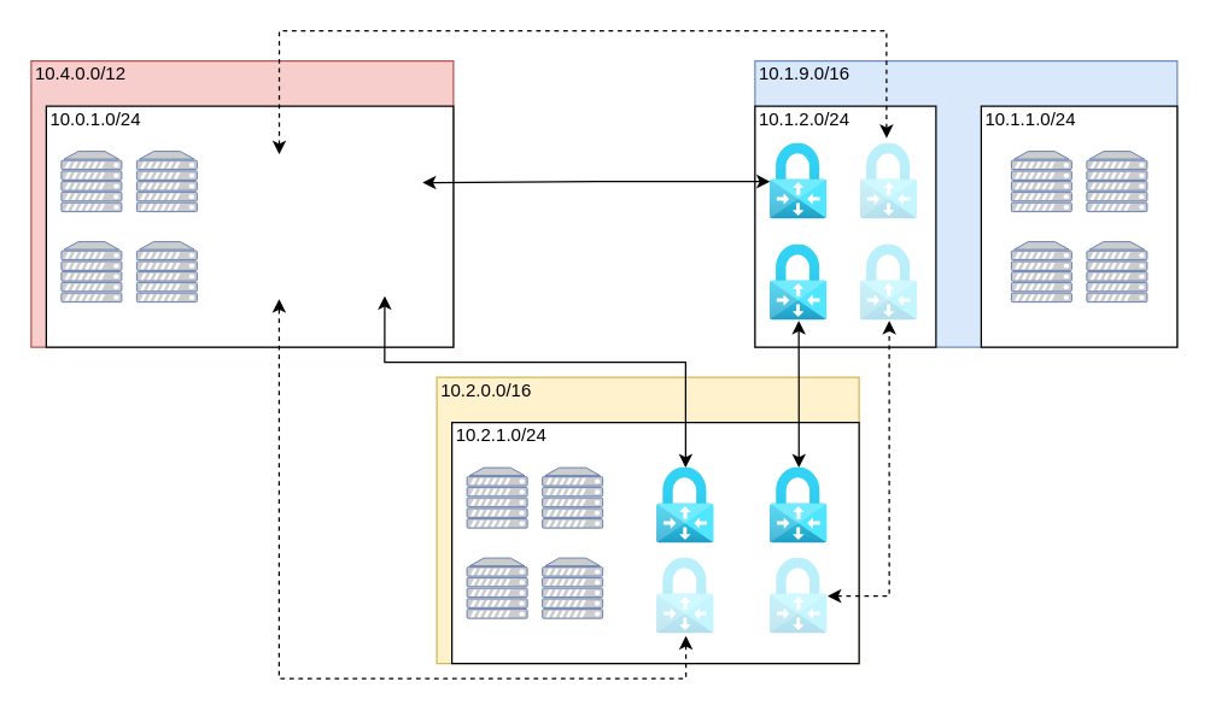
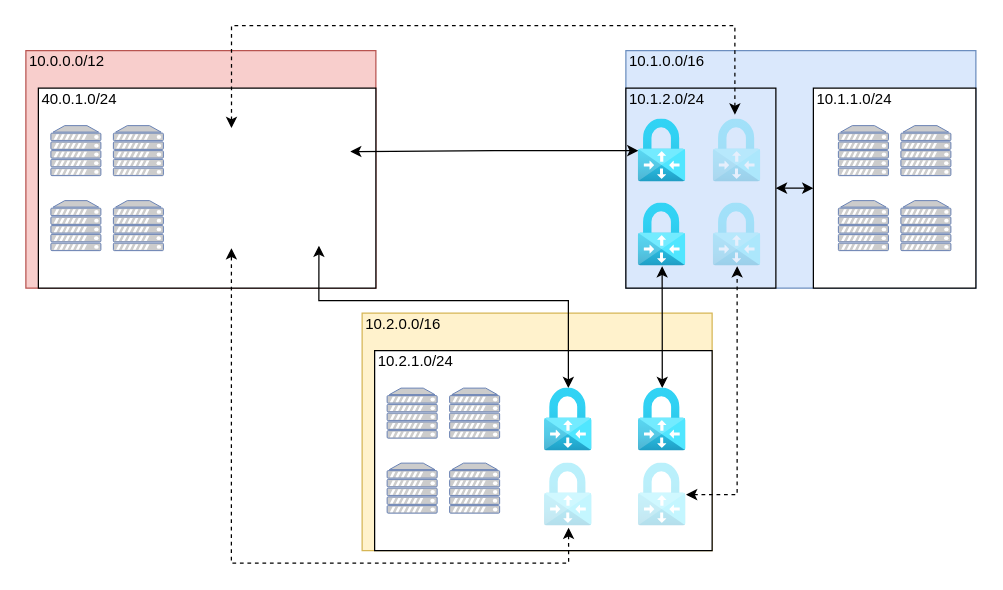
- <mxCell id="2" value="10.4.0.0/12" style="rounded=0;whiteSpace=wrap;html=1;align=right;labelPosition=left;verticalLabelPosition=top;verticalAlign=bottom;horizontal=1;spacingBottom=-18;spacingLeft=0;spacingRight=-65;fillColor=#f8cecc;strokeColor=#b85450;" parent="1" vertex="1"><mxGeometry x="20" y="40" width="280" height="190" as="geometry" /></mxCell>
+ <mxCell id="2" value="10.0.0.0/12" style="rounded=0;whiteSpace=wrap;html=1;align=right;labelPosition=left;verticalLabelPosition=top;verticalAlign=bottom;horizontal=1;spacingBottom=-18;spacingLeft=0;spacingRight=-65;fillColor=#f8cecc;strokeColor=#b85450;" parent="1" vertex="1"><mxGeometry x="20" y="40" width="280" height="190" as="geometry" /></mxCell>
- <mxCell id="4" value="10.1.9.0/16" style="rounded=0;whiteSpace=wrap;html=1;align=right;labelPosition=left;verticalLabelPosition=top;verticalAlign=bottom;horizontal=1;spacingBottom=-18;spacingLeft=0;spacingRight=-65;fillColor=#dae8fc;strokeColor=#6c8ebf;" parent="1" vertex="1"><mxGeometry x="500" y="40" width="280" height="190" as="geometry" /></mxCell>
+ <mxCell id="4" value="10.1.0.0/16" style="rounded=0;whiteSpace=wrap;html=1;align=right;labelPosition=left;verticalLabelPosition=top;verticalAlign=bottom;horizontal=1;spacingBottom=-18;spacingLeft=0;spacingRight=-65;fillColor=#dae8fc;strokeColor=#6c8ebf;" parent="1" vertex="1"><mxGeometry x="500" y="40" width="280" height="190" as="geometry" /></mxCell>
- <mxCell id="3" value="10.0.1.0/24" style="rounded=0;whiteSpace=wrap;html=1;spacingBottom=-18;labelPosition=left;verticalLabelPosition=top;align=right;verticalAlign=bottom;spacingRight=-65;" parent="1" vertex="1"><mxGeometry x="30" y="70" width="270" height="160" as="geometry" /></mxCell>
+ <mxCell id="3" value="40.0.1.0/24" style="rounded=0;whiteSpace=wrap;html=1;spacingBottom=-18;labelPosition=left;verticalLabelPosition=top;align=right;verticalAlign=bottom;spacingRight=-65;" parent="1" vertex="1"><mxGeometry x="30" y="70" width="270" height="160" as="geometry" /></mxCell>
- <mxCell id="5" value="10.1.2.0/24" style="rounded=0;whiteSpace=wrap;html=1;spacingBottom=-18;labelPosition=left;verticalLabelPosition=top;align=right;verticalAlign=bottom;spacingRight=-65;" parent="1" vertex="1"><mxGeometry x="500" y="70" width="120" height="160" as="geometry" /></mxCell>
+ <mxCell id="5" value="10.1.2.0/24" style="rounded=0;whiteSpace=wrap;html=1;spacingBottom=-18;labelPosition=left;verticalLabelPosition=top;align=right;verticalAlign=bottom;spacingRight=-65;fillColor=#dae8fc;" parent="1" vertex="1"><mxGeometry x="500" y="70" width="120" height="160" as="geometry" /></mxCell>
+ <mxCell id="13" value="" style="endArrow=classic;startArrow=classic;html=1;exitX=1;exitY=0.5;exitDx=0;exitDy=0;entryX=0;entryY=0.5;entryDx=0;entryDy=0;" parent="1" source="5" target="8" edge="1"><mxGeometry width="50" height="50" relative="1" as="geometry"><mxPoint x="610" y="300" as="sourcePoint" /><mxPoint x="660" y="250" as="targetPoint" /></mxGeometry></mxCell>
